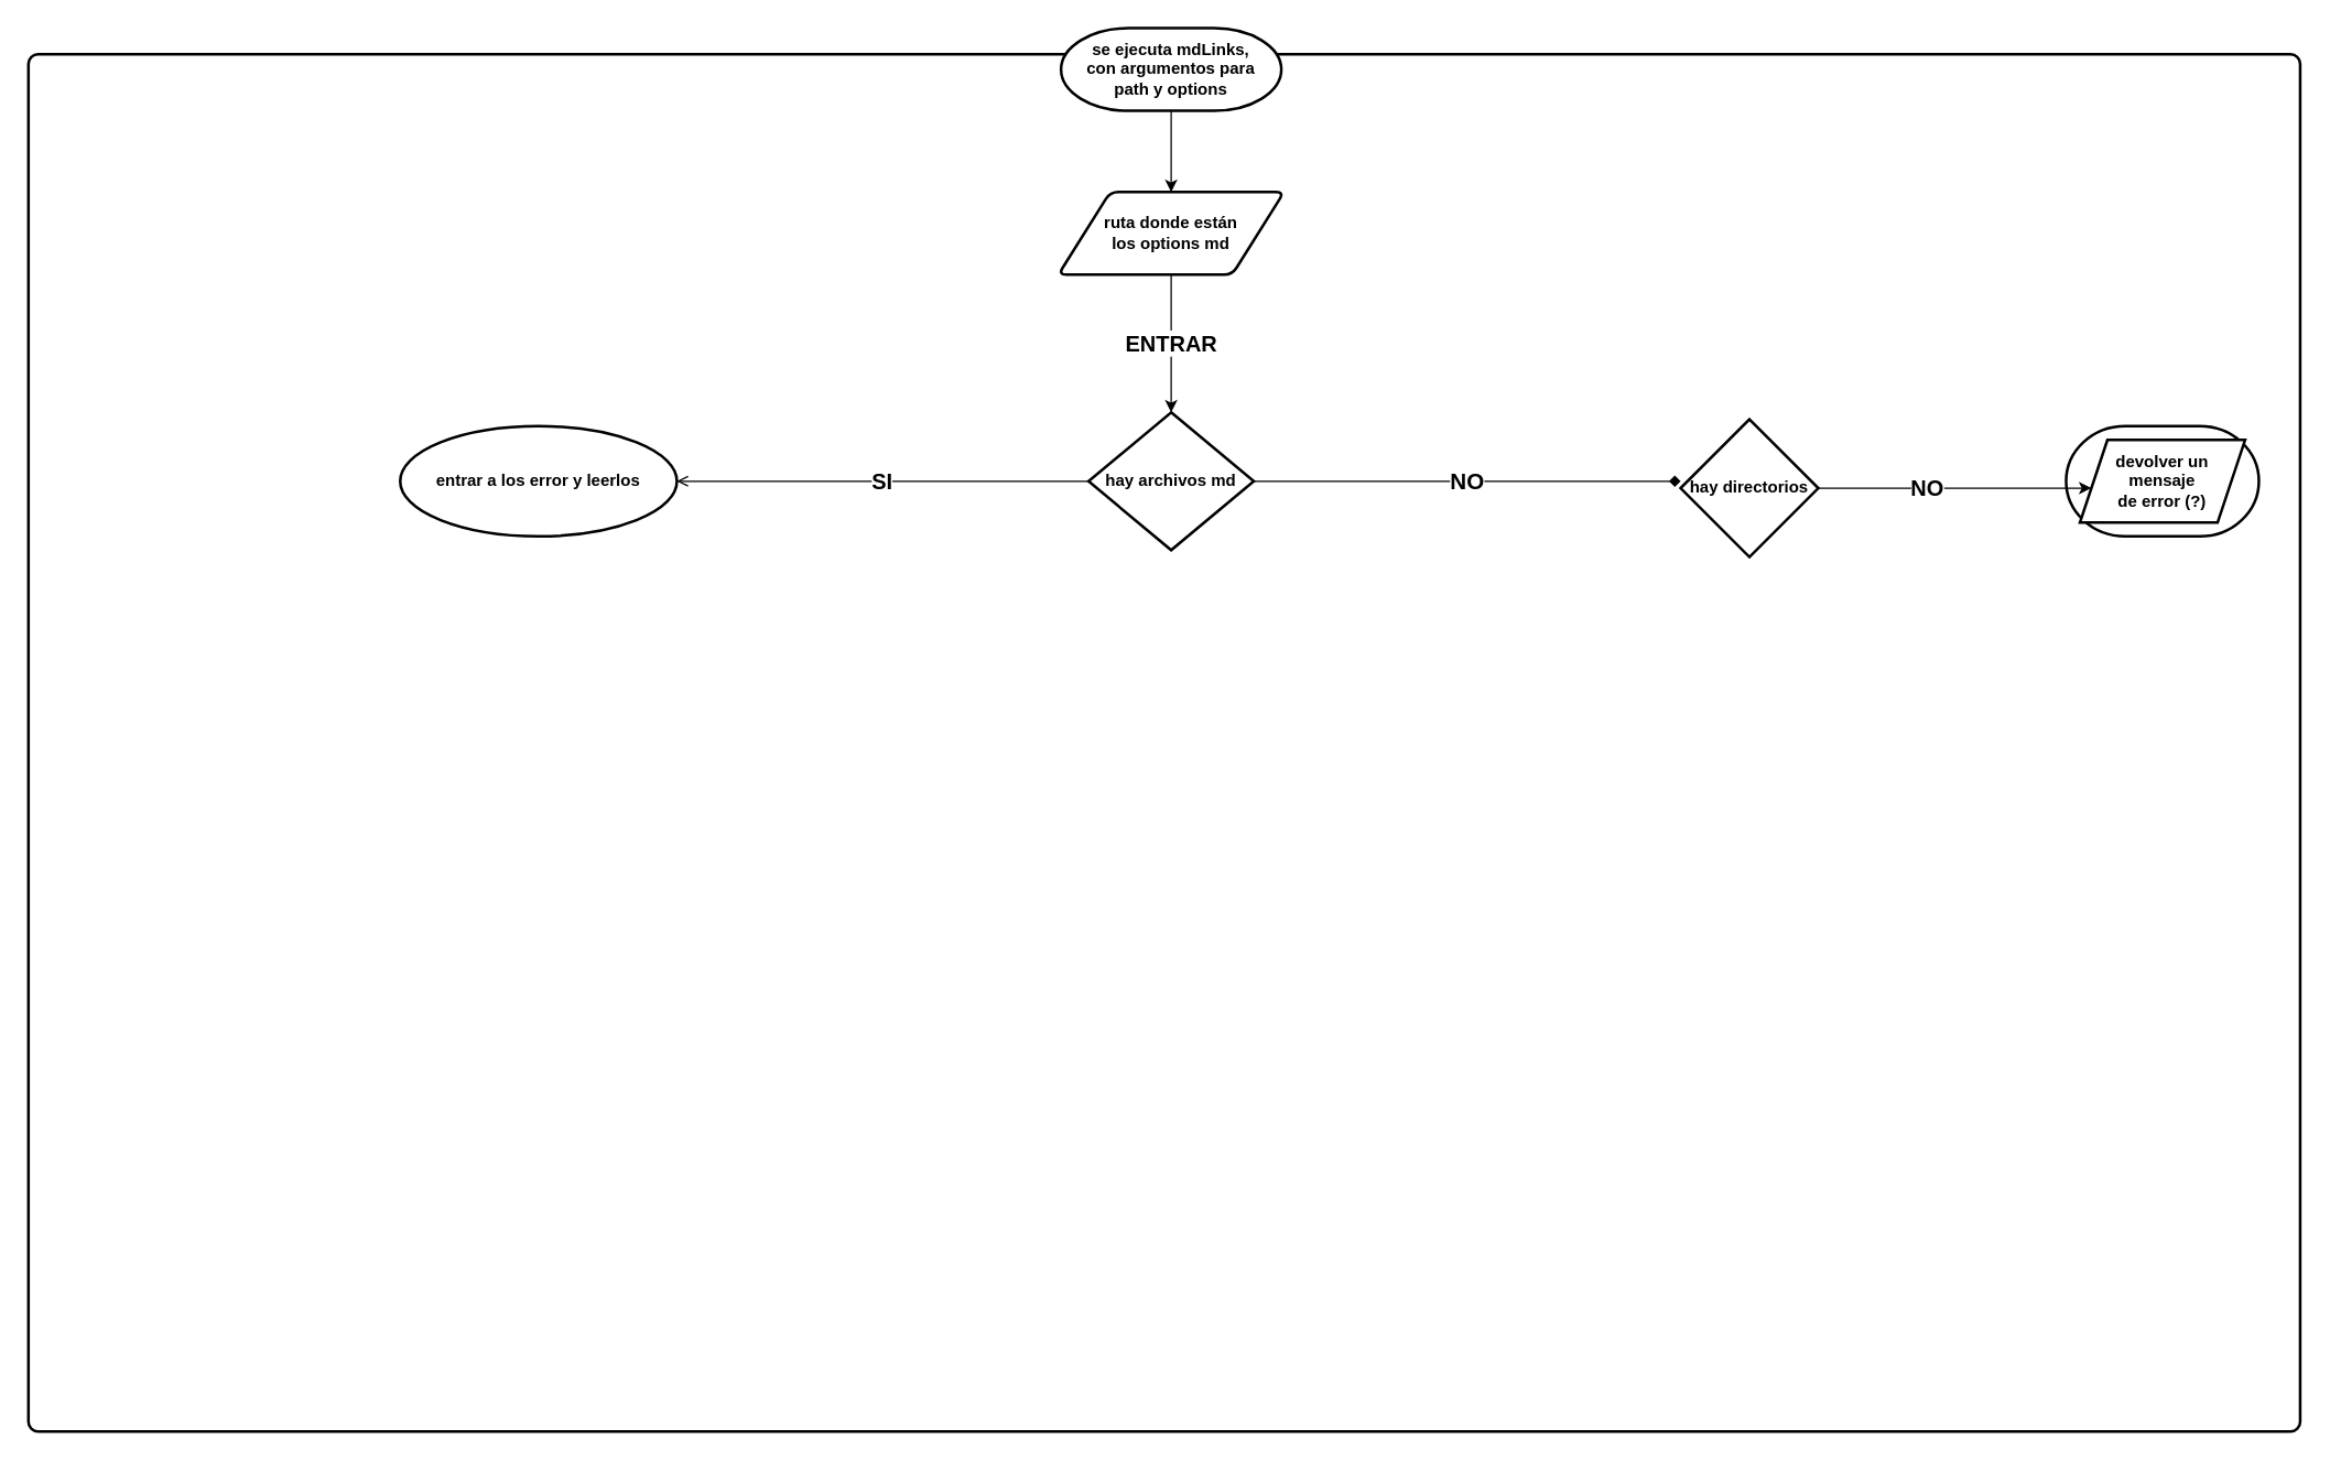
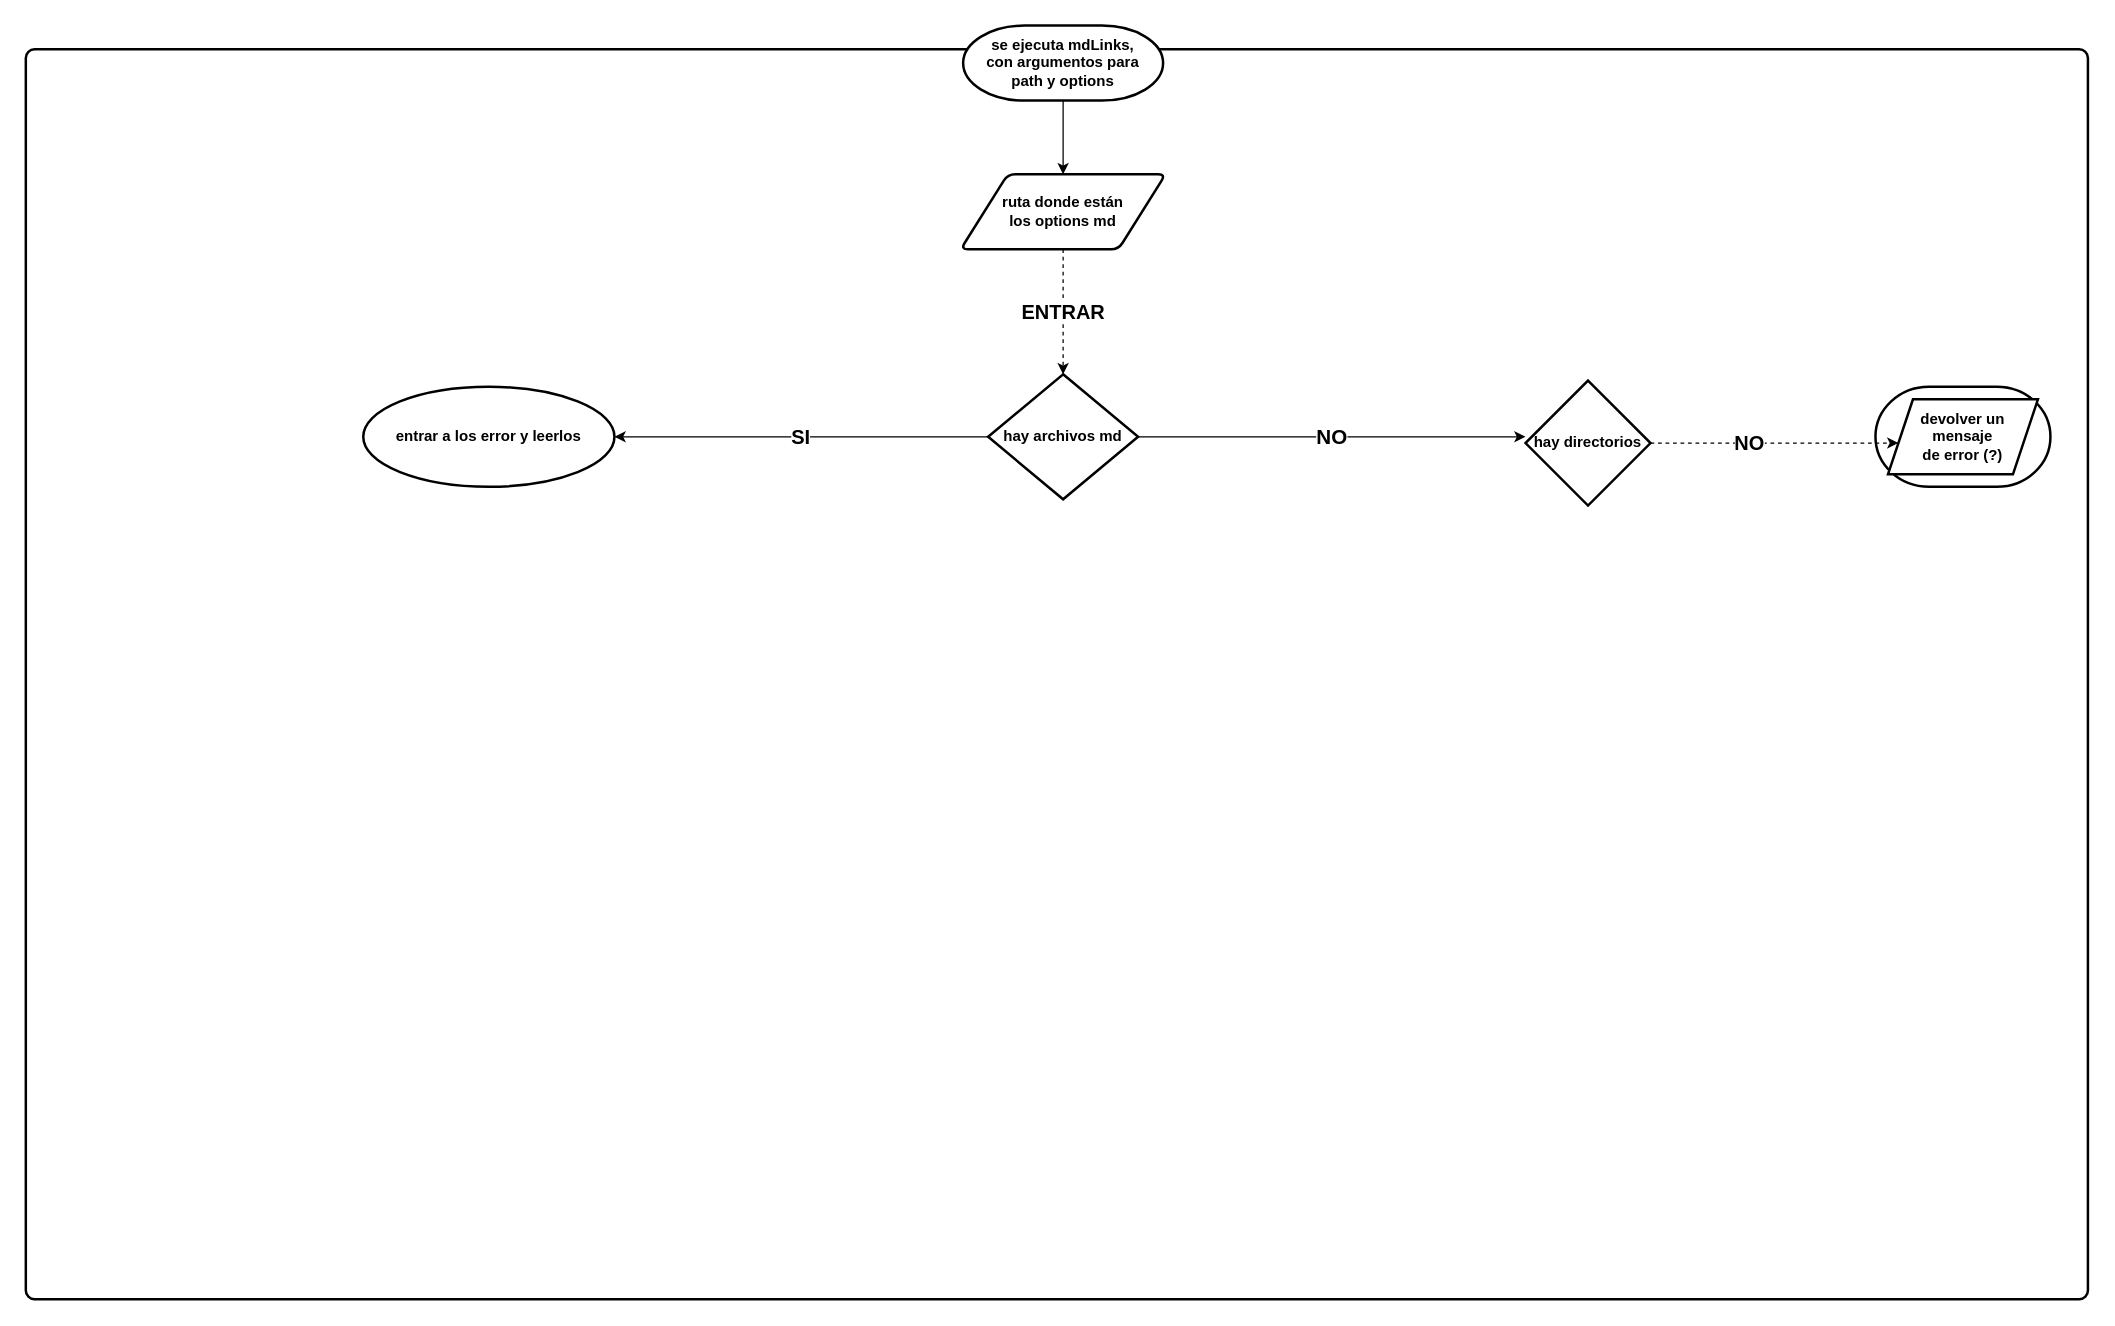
- <mxCell id="6" value="&lt;b style=&quot;font-size: 16px;&quot;&gt;ENTRAR&lt;/b&gt;" style="edgeStyle=orthogonalEdgeStyle;rounded=0;orthogonalLoop=1;jettySize=auto;html=1;" edge="1" parent="1" source="7" target="11"><mxGeometry relative="1" as="geometry" /></mxCell>
+ <mxCell id="6" value="&lt;b style=&quot;font-size: 16px;&quot;&gt;ENTRAR&lt;/b&gt;" style="edgeStyle=orthogonalEdgeStyle;rounded=0;orthogonalLoop=1;jettySize=auto;html=1;dashed=1;" edge="1" parent="1" source="7" target="11"><mxGeometry relative="1" as="geometry" /></mxCell>
- <mxCell id="10" value="&lt;b&gt;SI&lt;/b&gt;" style="edgeStyle=orthogonalEdgeStyle;rounded=0;orthogonalLoop=1;jettySize=auto;html=1;entryX=1;entryY=0.5;entryDx=0;entryDy=0;entryPerimeter=0;fontFamily=Helvetica;fontSize=16;endArrow=open;" edge="1" parent="1" source="11" target="8"><mxGeometry relative="1" as="geometry" /></mxCell>
+ <mxCell id="10" value="&lt;b&gt;SI&lt;/b&gt;" style="edgeStyle=orthogonalEdgeStyle;rounded=0;orthogonalLoop=1;jettySize=auto;html=1;entryX=1;entryY=0.5;entryDx=0;entryDy=0;entryPerimeter=0;fontFamily=Helvetica;fontSize=16;" edge="1" parent="1" source="11" target="8"><mxGeometry relative="1" as="geometry" /></mxCell>
- <mxCell id="9" value="&lt;h2&gt;NO&lt;br&gt;&lt;/h2&gt;" style="edgeStyle=orthogonalEdgeStyle;rounded=0;orthogonalLoop=1;jettySize=auto;html=1;endArrow=diamond;" edge="1" parent="1" source="11" target="13"><mxGeometry relative="1" as="geometry"><mxPoint x="1010" y="359" as="targetPoint" /><Array as="points"><mxPoint x="930" y="349" /><mxPoint x="930" y="349" /></Array></mxGeometry></mxCell>
+ <mxCell id="9" value="&lt;h2&gt;NO&lt;br&gt;&lt;/h2&gt;" style="edgeStyle=orthogonalEdgeStyle;rounded=0;orthogonalLoop=1;jettySize=auto;html=1;" edge="1" parent="1" source="11" target="13"><mxGeometry relative="1" as="geometry"><mxPoint x="1010" y="359" as="targetPoint" /><Array as="points"><mxPoint x="930" y="349" /><mxPoint x="930" y="349" /></Array></mxGeometry></mxCell>
- <mxCell id="12" value="&lt;b style=&quot;font-size: 16px;&quot;&gt;NO&lt;/b&gt;" style="edgeStyle=orthogonalEdgeStyle;rounded=0;orthogonalLoop=1;jettySize=auto;html=1;fontFamily=Helvetica;fontSize=16;" edge="1" parent="1" source="13" target="14"><mxGeometry x="-0.2" relative="1" as="geometry"><Array as="points"><mxPoint x="1280" y="349" /><mxPoint x="1280" y="349" /></Array><mxPoint as="offset" /></mxGeometry></mxCell>
+ <mxCell id="12" value="&lt;b style=&quot;font-size: 16px;&quot;&gt;NO&lt;/b&gt;" style="edgeStyle=orthogonalEdgeStyle;rounded=0;orthogonalLoop=1;jettySize=auto;html=1;fontFamily=Helvetica;fontSize=16;dashed=1;" edge="1" parent="1" source="13" target="14"><mxGeometry x="-0.2" relative="1" as="geometry"><Array as="points"><mxPoint x="1280" y="349" /><mxPoint x="1280" y="349" /></Array><mxPoint as="offset" /></mxGeometry></mxCell>
